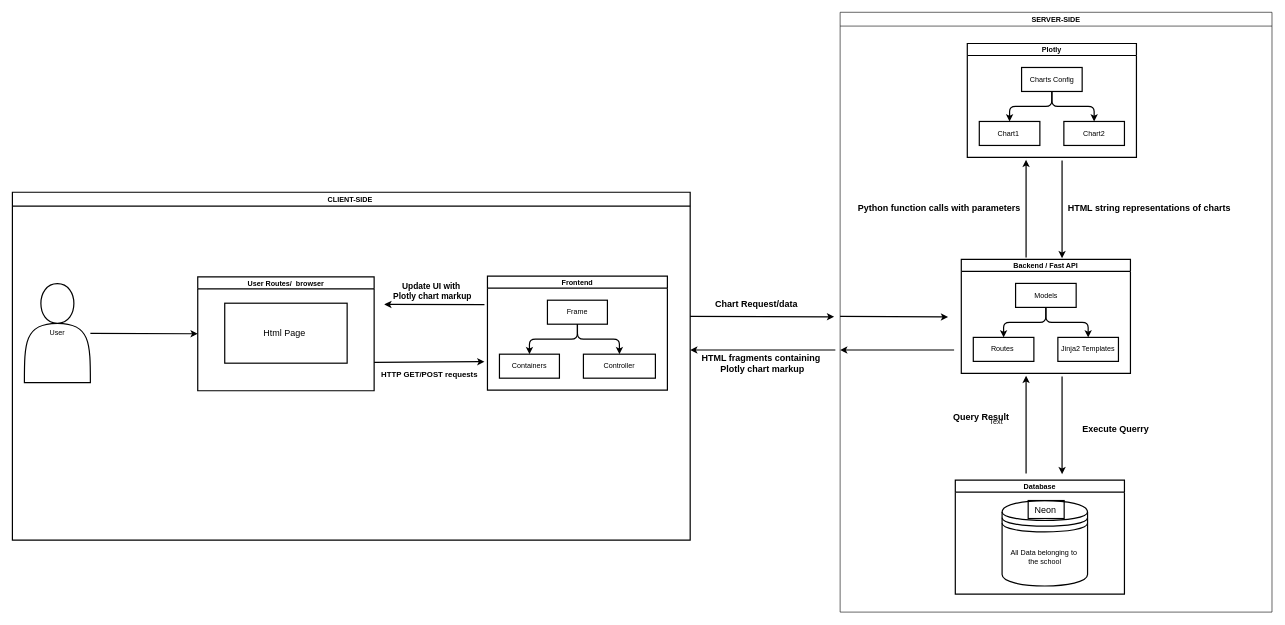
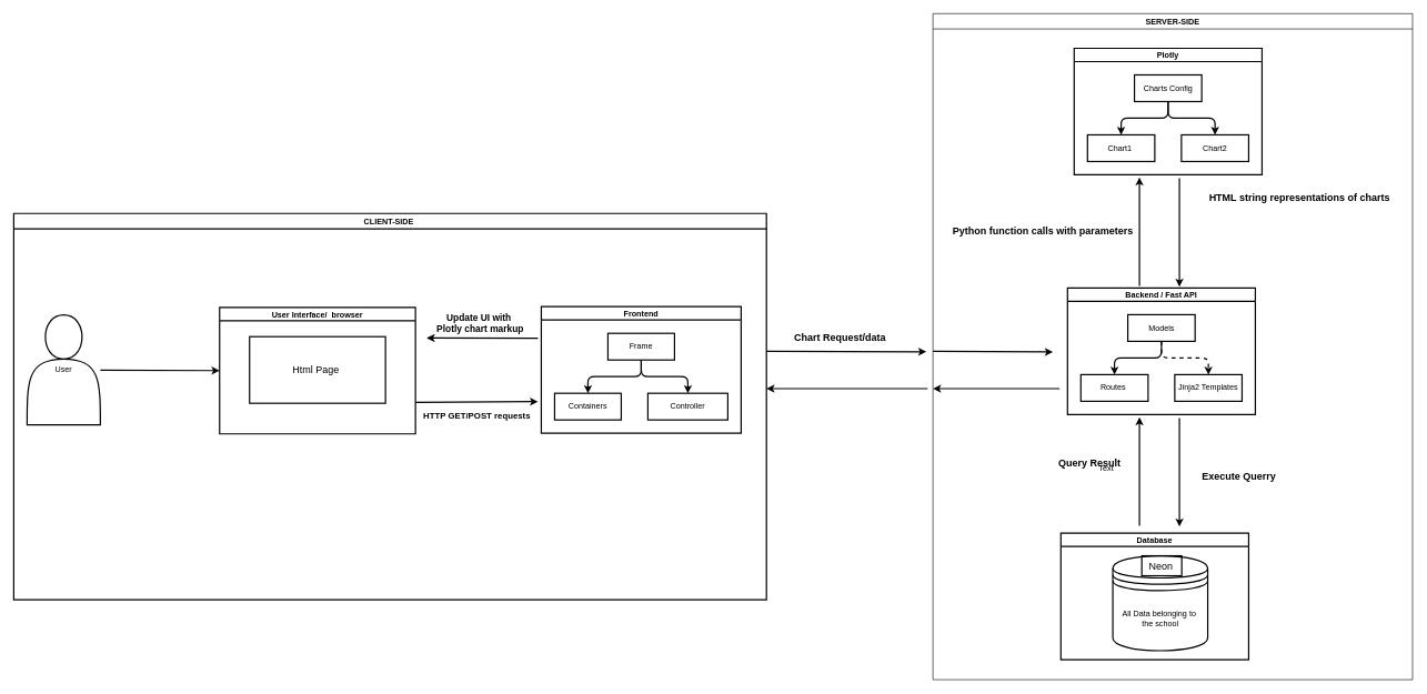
- <mxCell id="38" value="HTML string representations of charts " style="text;html=1;align=center;verticalAlign=middle;resizable=0;points=[];autosize=1;strokeColor=none;fillColor=none;fontSize=15;fontColor=light-dark(#000000,#000000);strokeWidth=0;fontFamily=Helvetica;fontStyle=1" parent="1" vertex="1"><mxGeometry x="1780" y="330" width="270" height="30" as="geometry" /></mxCell>
+ <mxCell id="38" value="HTML string representations of charts " style="text;html=1;align=center;verticalAlign=middle;resizable=0;points=[];autosize=1;strokeColor=none;fillColor=none;fontSize=15;fontColor=light-dark(#000000,#000000);strokeWidth=0;fontFamily=Helvetica;fontStyle=1" parent="1" vertex="1"><mxGeometry x="1815" y="280" width="270" height="30" as="geometry" /></mxCell>
- <mxCell id="33" value="User Routes/  browser" style="swimlane;startSize=20;horizontal=1;childLayout=treeLayout;horizontalTree=0;sortEdges=1;resizable=0;containerType=tree;fontSize=12;fillColor=light-dark(#FFFFFF,#000000);fontColor=light-dark(#000000,#FFFFFF);strokeColor=light-dark(#000000,#000000);strokeWidth=2;" parent="1" vertex="1"><mxGeometry x="329" y="461" width="294.08" height="190" as="geometry" /></mxCell>
+ <mxCell id="33" value="User Interface/  browser" style="swimlane;startSize=20;horizontal=1;childLayout=treeLayout;horizontalTree=0;sortEdges=1;resizable=0;containerType=tree;fontSize=12;fillColor=light-dark(#FFFFFF,#000000);fontColor=light-dark(#000000,#FFFFFF);strokeColor=light-dark(#000000,#000000);strokeWidth=2;" parent="1" vertex="1"><mxGeometry x="329" y="461" width="294.08" height="190" as="geometry" /></mxCell>
- <mxCell id="18" value="" style="edgeStyle=elbowEdgeStyle;elbow=vertical;html=1;rounded=1;curved=0;sourcePerimeterSpacing=0;targetPerimeterSpacing=0;startSize=6;endSize=6;fontColor=light-dark(#000000,#000000);strokeColor=light-dark(#000000,#000000);strokeWidth=2;" parent="13" source="14" target="17" edge="1"><mxGeometry relative="1" as="geometry" /></mxCell>
+ <mxCell id="18" value="" style="edgeStyle=elbowEdgeStyle;elbow=vertical;html=1;rounded=1;curved=0;sourcePerimeterSpacing=0;targetPerimeterSpacing=0;startSize=6;endSize=6;fontColor=light-dark(#000000,#000000);strokeColor=light-dark(#000000,#000000);strokeWidth=2;dashed=1;" parent="13" source="14" target="17" edge="1"><mxGeometry relative="1" as="geometry" /></mxCell>
- <mxCell id="36" value="&lt;font style=&quot;color: light-dark(rgb(0, 0, 0), rgb(0, 0, 0));&quot;&gt;HTML fragments containing&amp;nbsp;&lt;/font&gt;&lt;div&gt;&lt;font style=&quot;color: light-dark(rgb(0, 0, 0), rgb(0, 0, 0));&quot;&gt;Plotly chart markup &lt;/font&gt;&lt;/div&gt;" style="text;html=1;align=center;verticalAlign=middle;resizable=0;points=[];autosize=1;strokeColor=none;fillColor=none;fontSize=15;fontColor=light-dark(#000000,#000000);strokeWidth=0;fontFamily=Helvetica;fontStyle=1" parent="1" vertex="1"><mxGeometry x="1165" y="580" width="210" height="50" as="geometry" /></mxCell>
